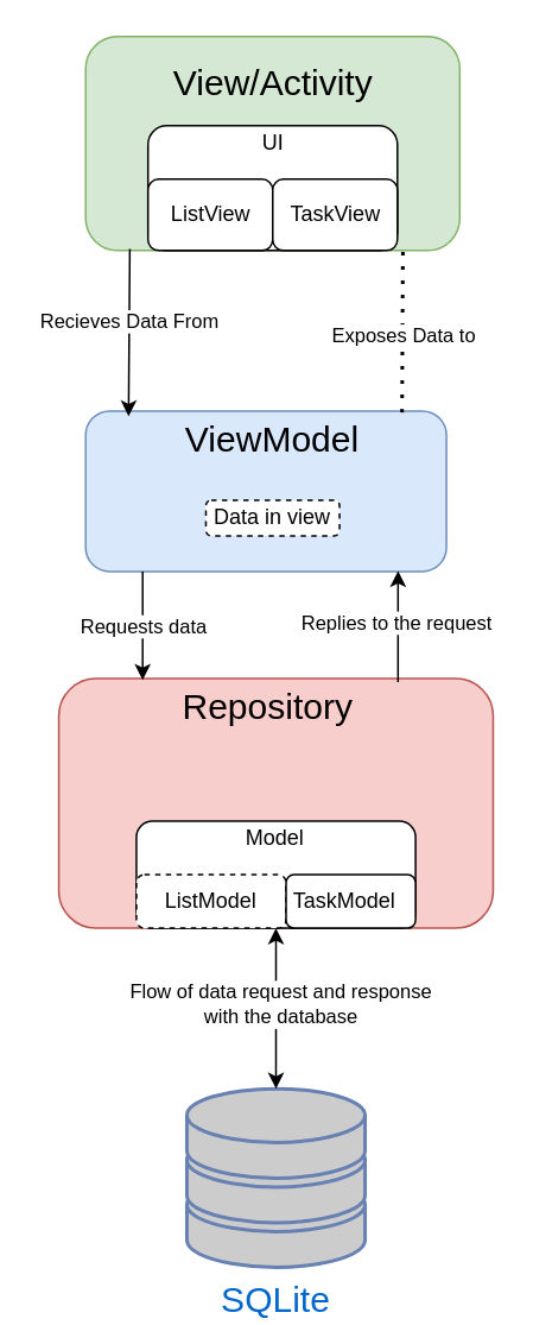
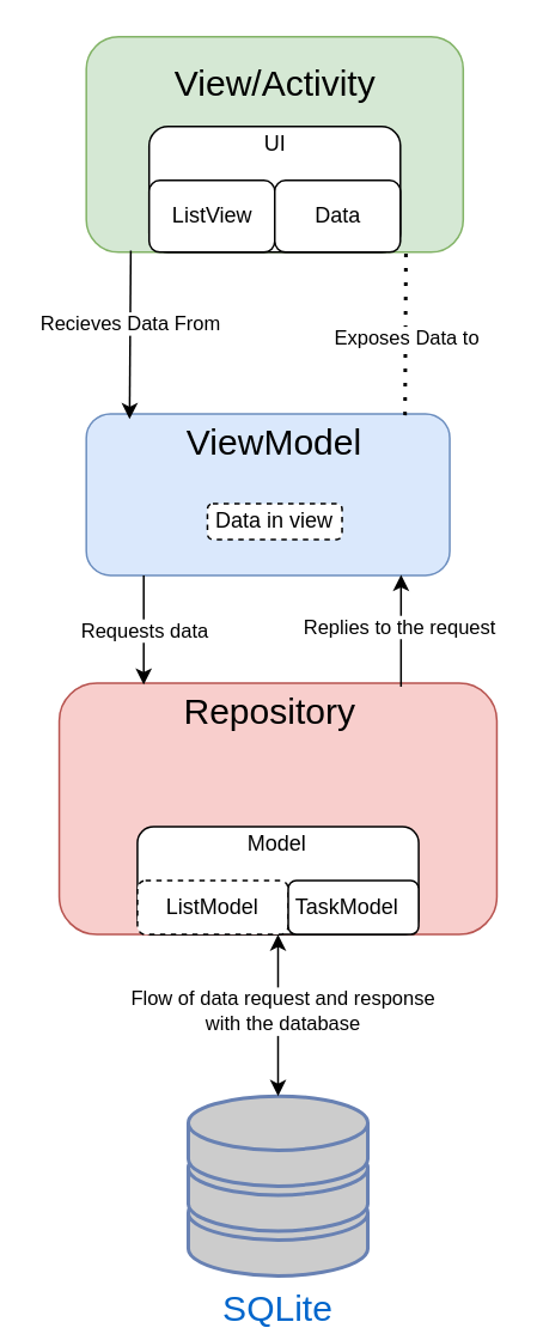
- <mxCell id="10" value="TaskView" style="text;html=1;align=center;verticalAlign=middle;whiteSpace=wrap;rounded=0;" vertex="1" parent="2"><mxGeometry x="110" y="85" width="60" height="30" as="geometry" /></mxCell>
+ <mxCell id="10" value="Data" style="text;html=1;align=center;verticalAlign=middle;whiteSpace=wrap;rounded=0;" vertex="1" parent="2"><mxGeometry x="110" y="85" width="60" height="30" as="geometry" /></mxCell>
